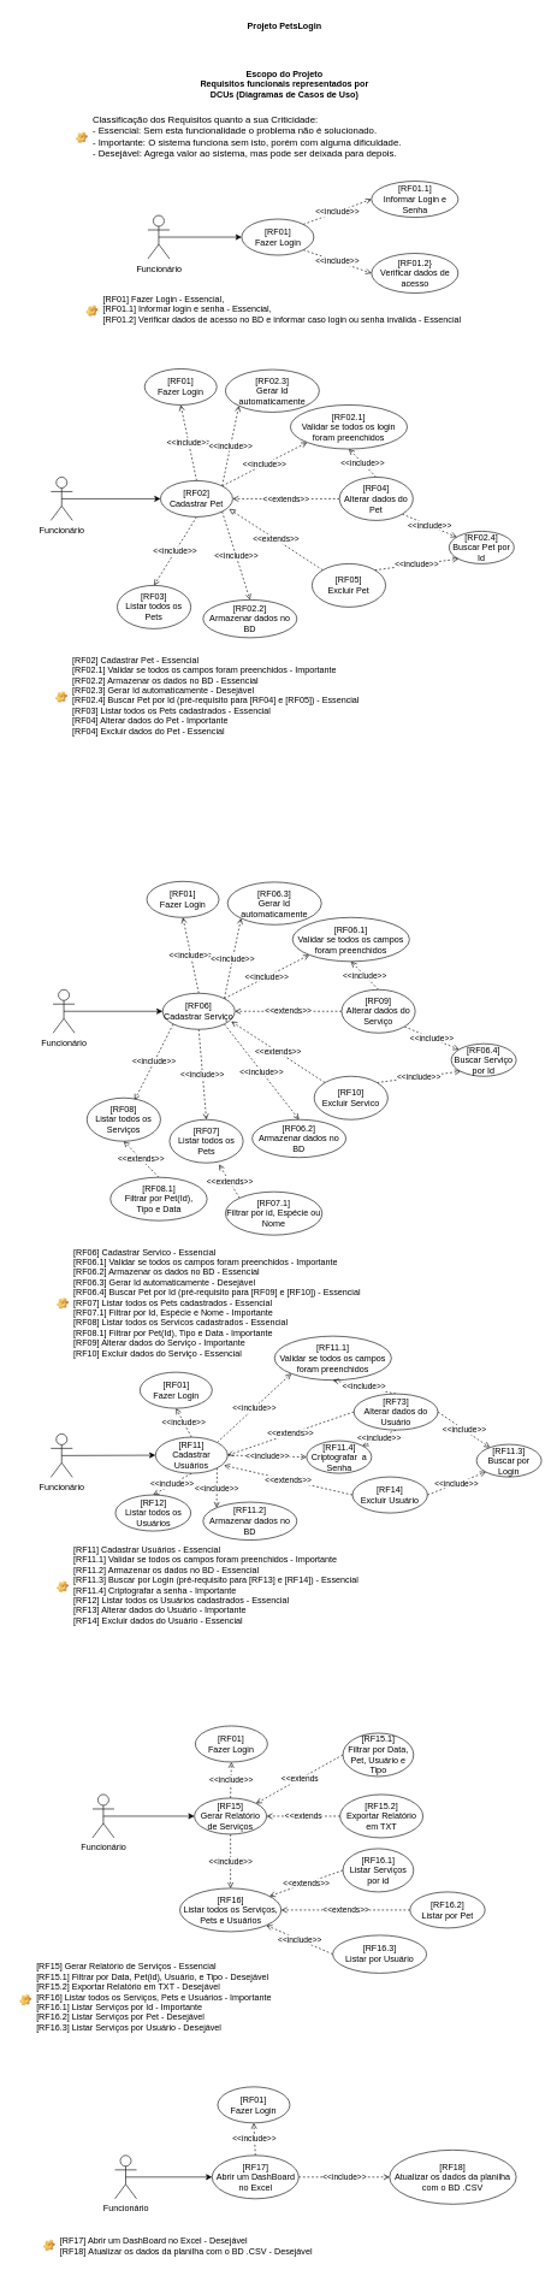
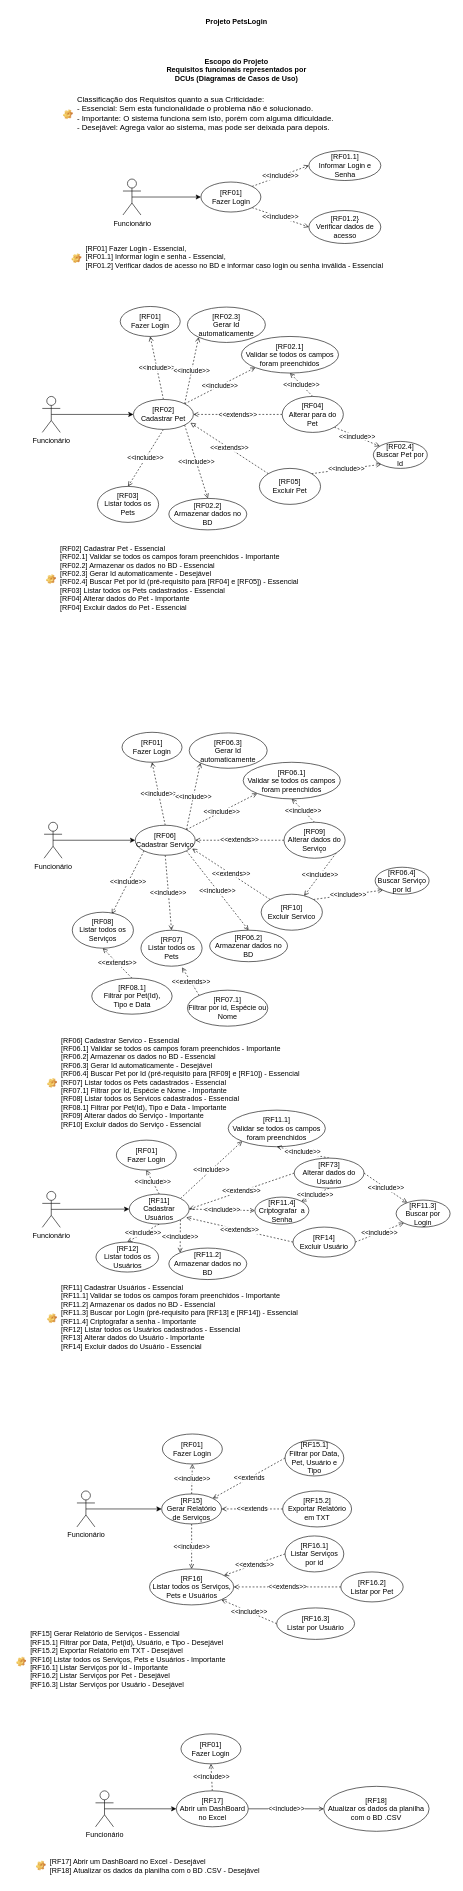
- <mxCell id="17" value="[RF02.1]&lt;br&gt;Validar se todos os login foram preenchidos" style="ellipse;whiteSpace=wrap;html=1;" vertex="1" parent="1"><mxGeometry x="402" y="560" width="162" height="61" as="geometry" /></mxCell>
+ <mxCell id="17" value="[RF02.1]&lt;br&gt;Validar se todos os campos foram preenchidos" style="ellipse;whiteSpace=wrap;html=1;" vertex="1" parent="1"><mxGeometry x="402" y="560" width="162" height="61" as="geometry" /></mxCell>
- <mxCell id="26" value="[RF04]&lt;br&gt;Alterar dados do Pet" style="ellipse;whiteSpace=wrap;html=1;" vertex="1" parent="1"><mxGeometry x="470" y="660" width="102" height="60" as="geometry" /></mxCell>
+ <mxCell id="26" value="[RF04]&lt;br&gt;Alterar para do Pet" style="ellipse;whiteSpace=wrap;html=1;" vertex="1" parent="1"><mxGeometry x="470" y="660" width="102" height="60" as="geometry" /></mxCell>
- <mxCell id="48" value="&amp;lt;&amp;lt;include&amp;gt;&amp;gt;" style="edgeStyle=none;rounded=0;orthogonalLoop=1;jettySize=auto;html=1;exitX=1;exitY=1;exitDx=0;exitDy=0;dashed=1;endArrow=open;endFill=0;" edge="1" source="50" target="51" parent="1"><mxGeometry relative="1" as="geometry" /></mxCell>
+ <mxCell id="48" value="&amp;lt;&amp;lt;include&amp;gt;&amp;gt;" style="edgeStyle=none;rounded=0;orthogonalLoop=1;jettySize=auto;html=1;exitX=1;exitY=1;exitDx=0;exitDy=0;dashed=1;endArrow=open;endFill=0;" edge="1" source="50" target="54" parent="1"><mxGeometry relative="1" as="geometry" /></mxCell>
- <mxCell id="107" value="&amp;lt;&amp;lt;include&amp;gt;&amp;gt;" style="edgeStyle=none;rounded=0;orthogonalLoop=1;jettySize=auto;html=1;exitX=1;exitY=0.5;exitDx=0;exitDy=0;entryX=0;entryY=0.5;entryDx=0;entryDy=0;dashed=1;endArrow=open;endFill=0;" edge="1" source="108" target="109" parent="1"><mxGeometry relative="1" as="geometry" /></mxCell>
+ <mxCell id="107" value="&amp;lt;&amp;lt;include&amp;gt;&amp;gt;" style="edgeStyle=none;rounded=0;orthogonalLoop=1;jettySize=auto;html=1;exitX=1;exitY=0.5;exitDx=0;exitDy=0;entryX=0;entryY=0.5;entryDx=0;entryDy=0;dashed=0;endArrow=open;endFill=0;" edge="1" source="108" target="109" parent="1"><mxGeometry relative="1" as="geometry" /></mxCell>
